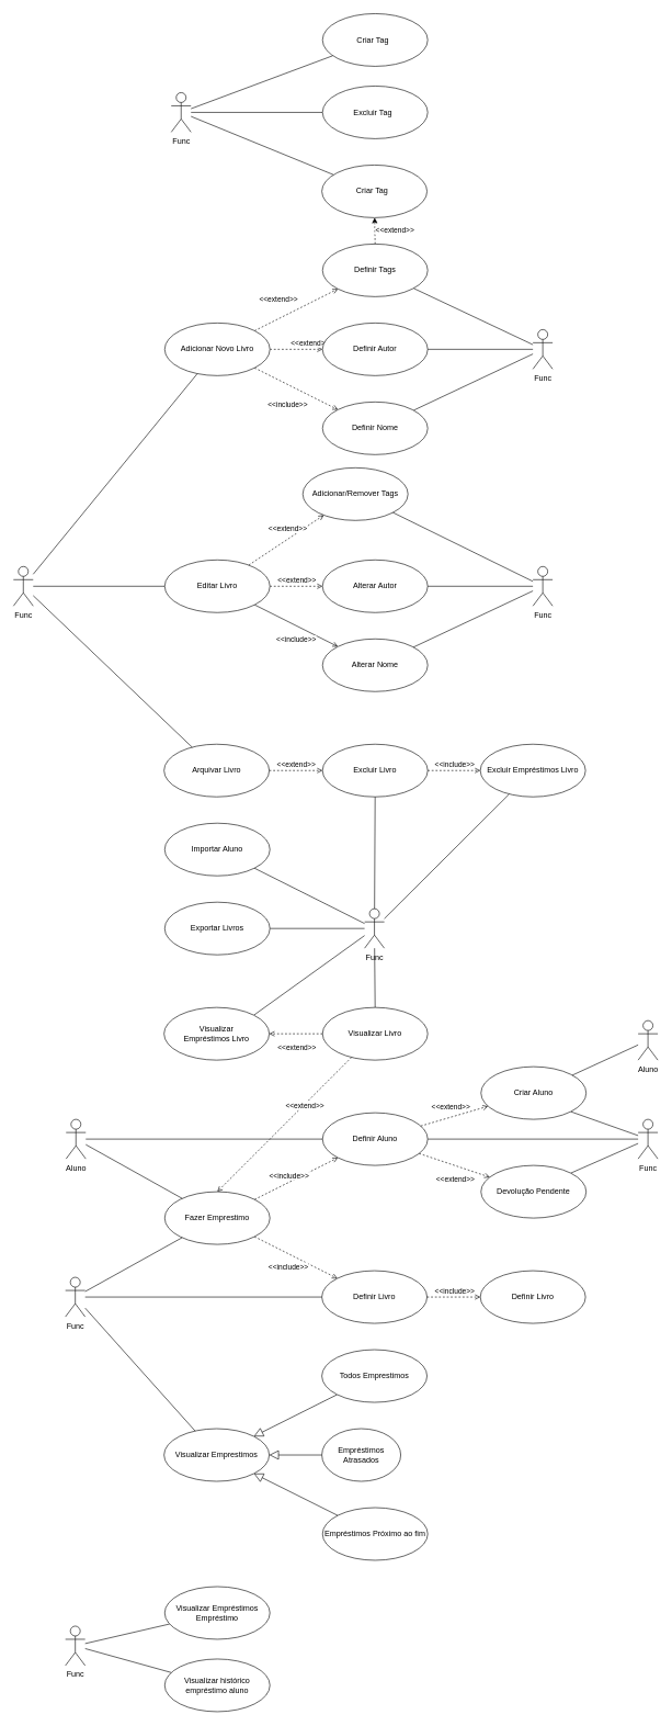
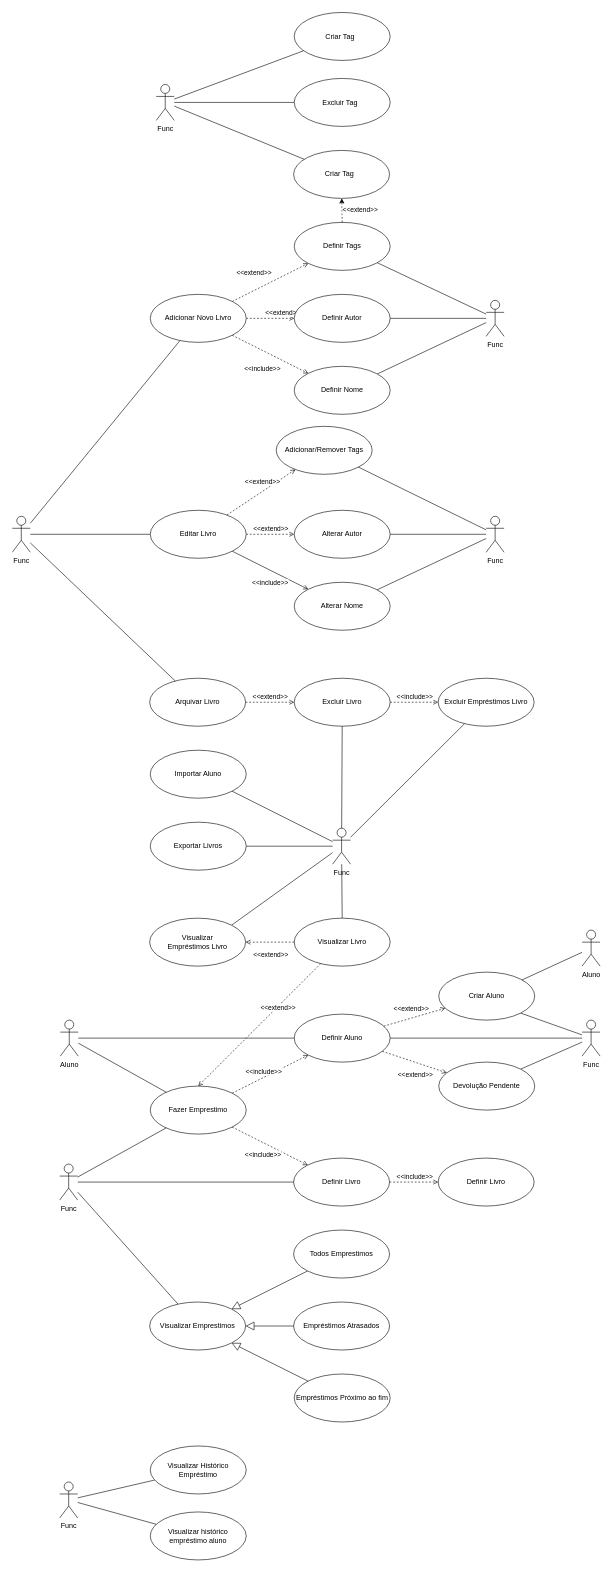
- <mxCell id="92" value="Empréstimos Atrasados" style="ellipse;whiteSpace=wrap;html=1;" vertex="1" parent="1"><mxGeometry x="489" y="2170" width="120" height="80" as="geometry" /></mxCell>
+ <mxCell id="92" value="Empréstimos Atrasados" style="ellipse;whiteSpace=wrap;html=1;" vertex="1" parent="1"><mxGeometry x="489" y="2170" width="160" height="80" as="geometry" /></mxCell>
- <mxCell id="104" value="Visualizar Empréstimos Empréstimo" style="ellipse;whiteSpace=wrap;html=1;" vertex="1" parent="1"><mxGeometry x="250" y="2410" width="160" height="80" as="geometry" /></mxCell>
+ <mxCell id="104" value="Visualizar Histórico Empréstimo" style="ellipse;whiteSpace=wrap;html=1;" vertex="1" parent="1"><mxGeometry x="250" y="2410" width="160" height="80" as="geometry" /></mxCell>
